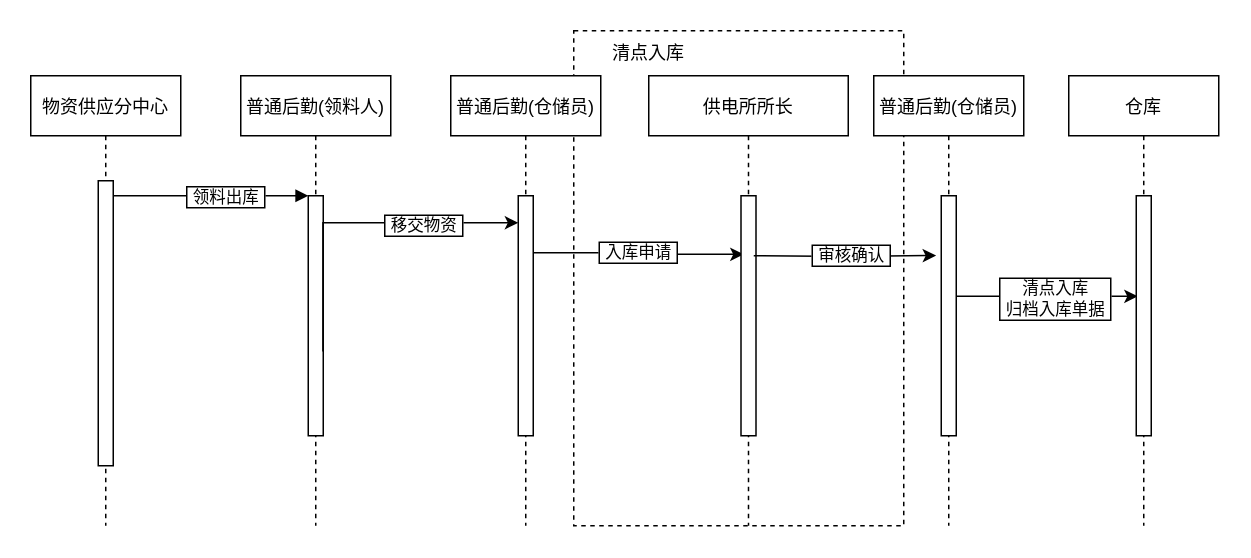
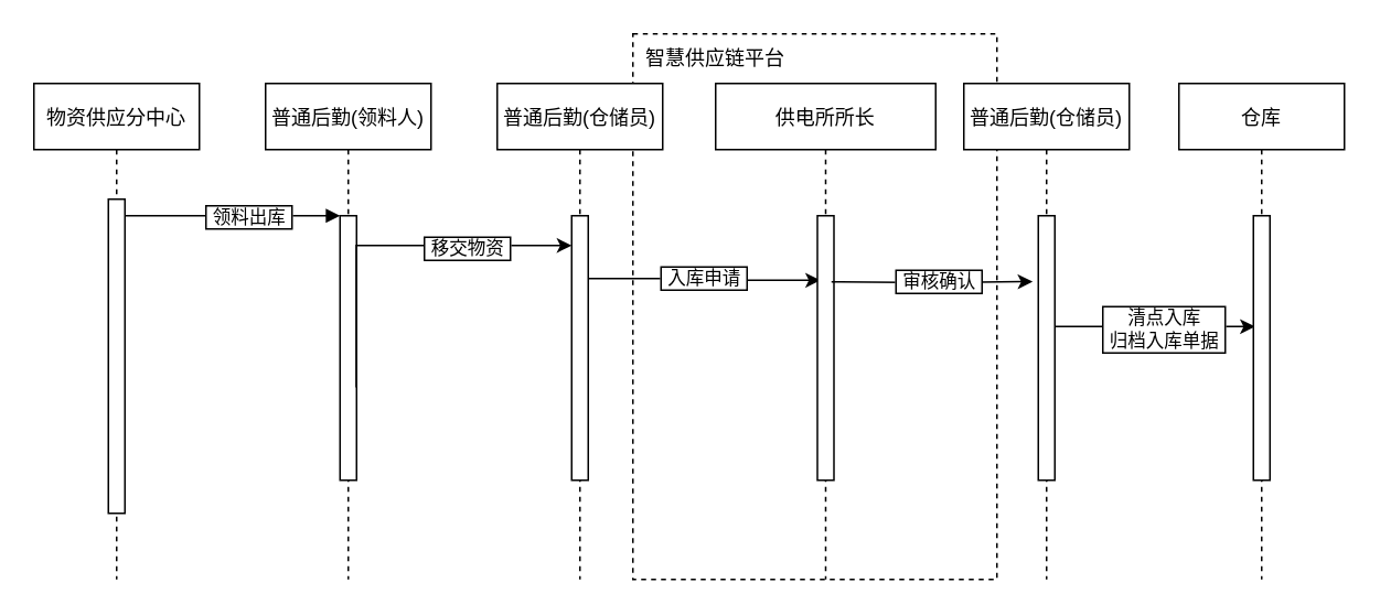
- <mxCell id="4" value="清点入库" style="text;html=1;strokeColor=none;fillColor=none;align=center;verticalAlign=middle;whiteSpace=wrap;rounded=0;dashed=1;" parent="2" vertex="1"><mxGeometry width="100.0" height="30" as="geometry" /></mxCell>
+ <mxCell id="4" value="智慧供应链平台" style="text;html=1;strokeColor=none;fillColor=none;align=center;verticalAlign=middle;whiteSpace=wrap;rounded=0;dashed=1;" parent="2" vertex="1"><mxGeometry width="100.0" height="30" as="geometry" /></mxCell>
